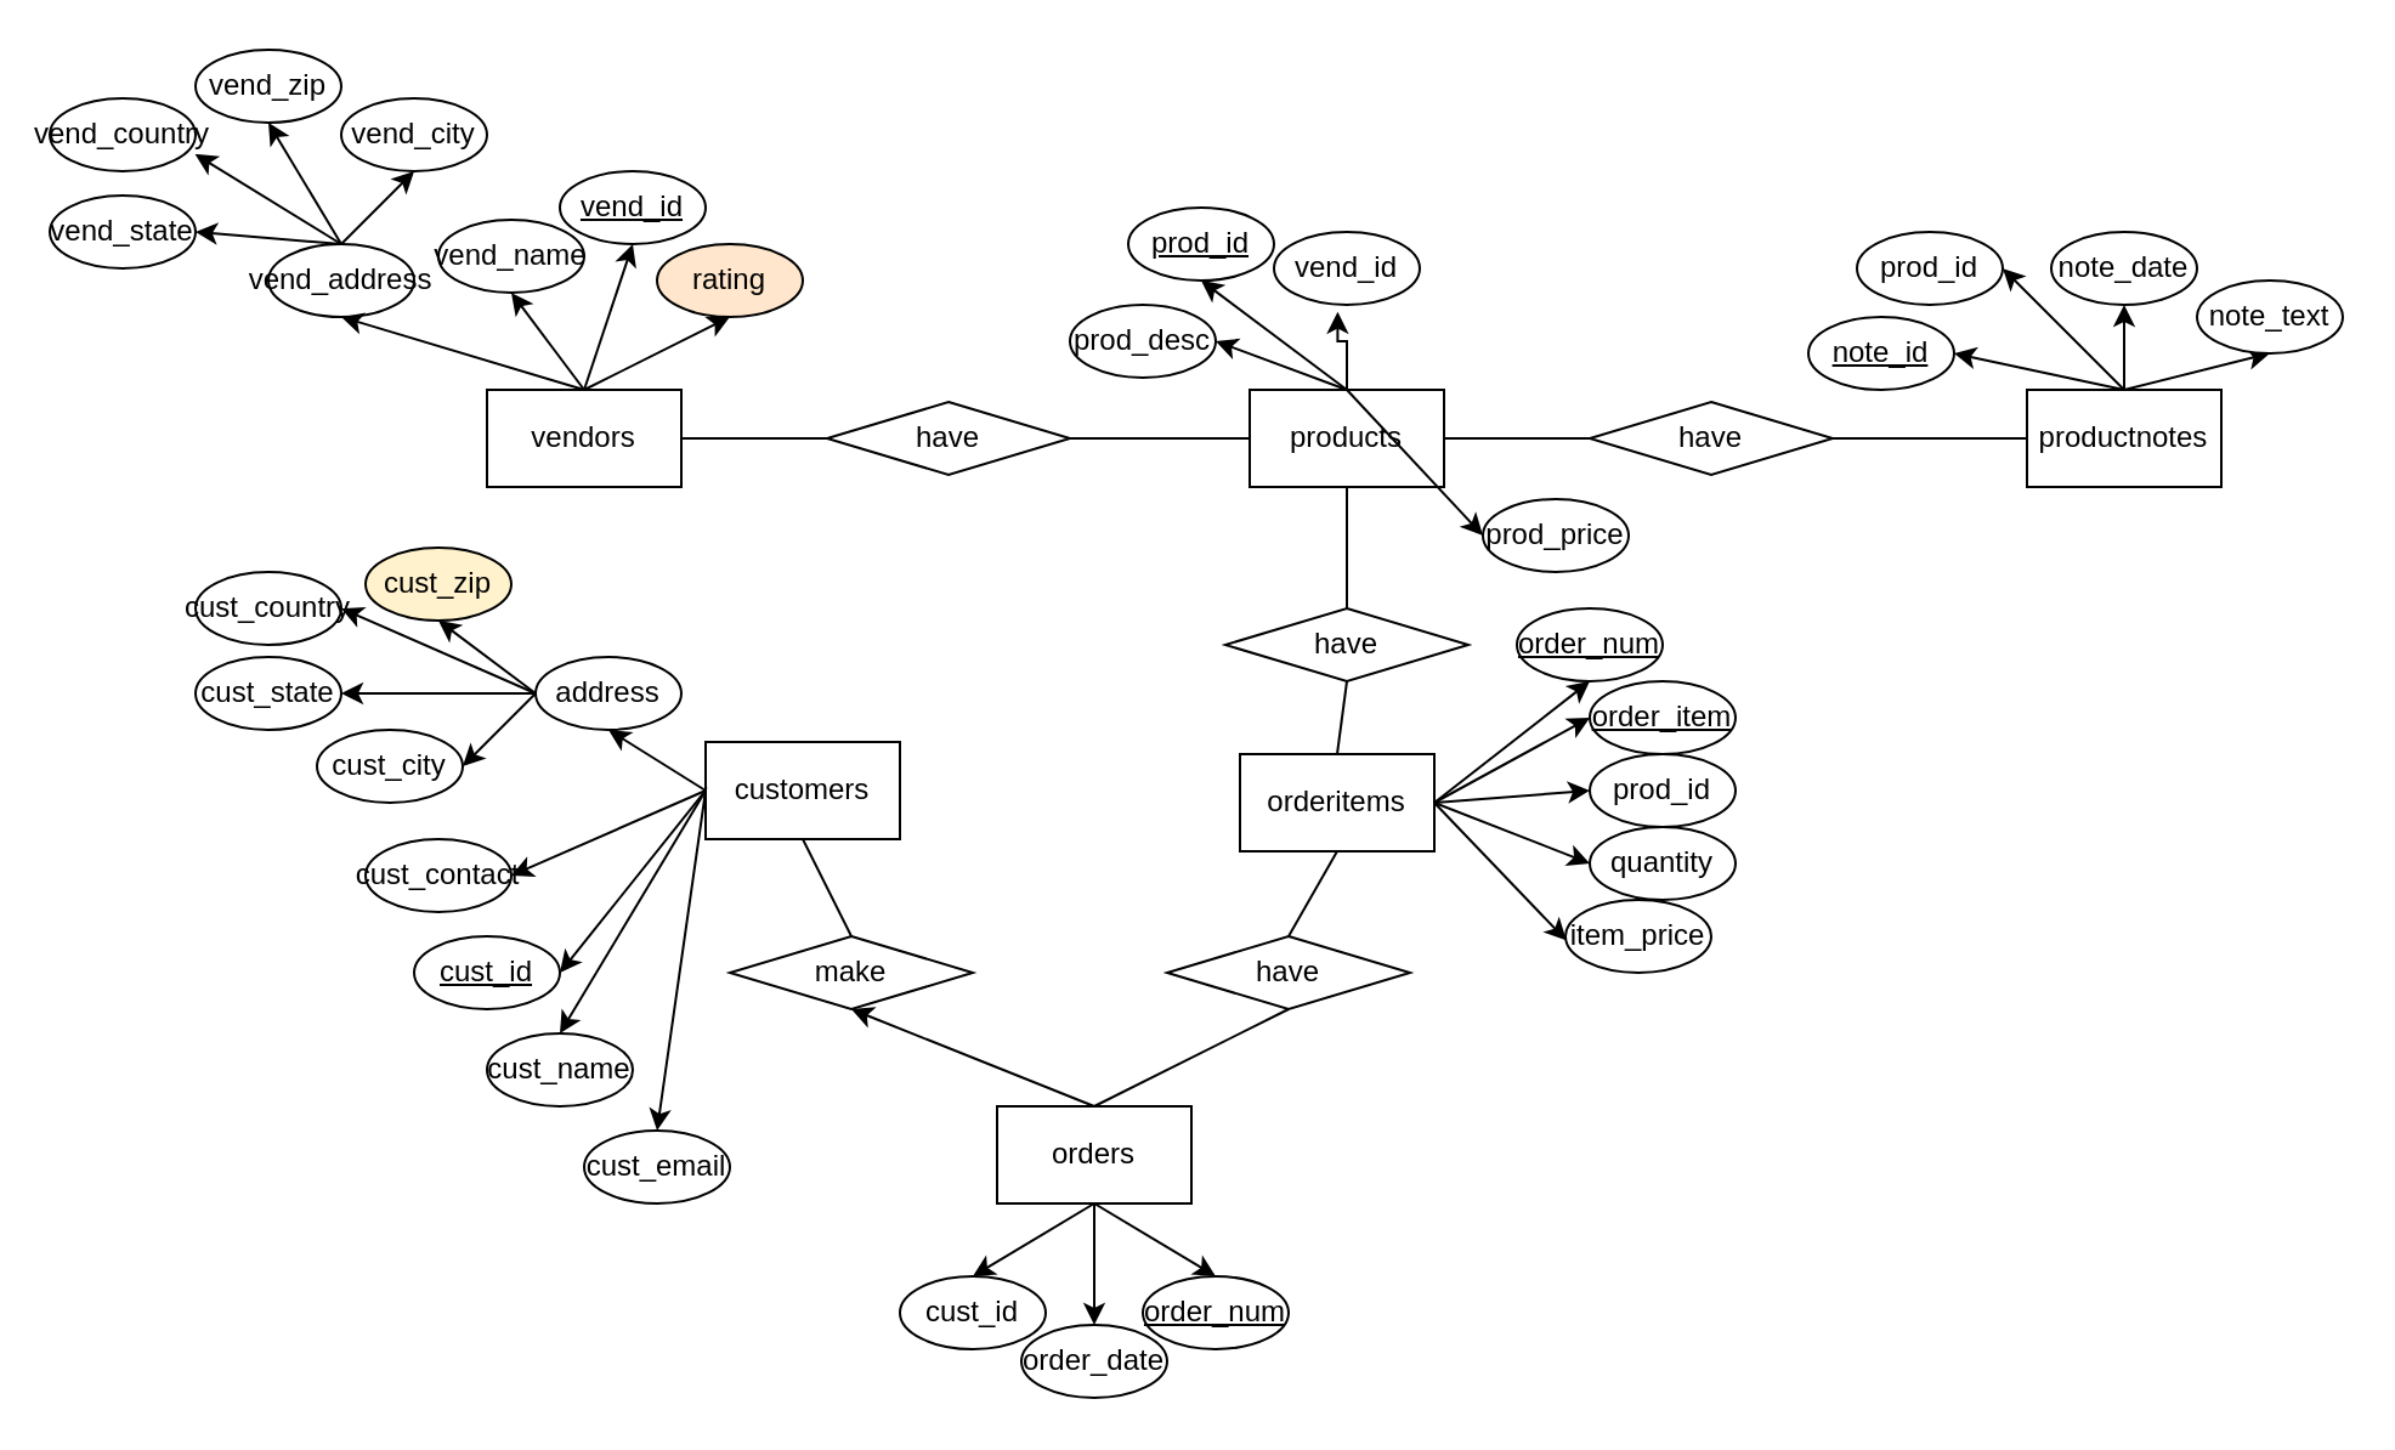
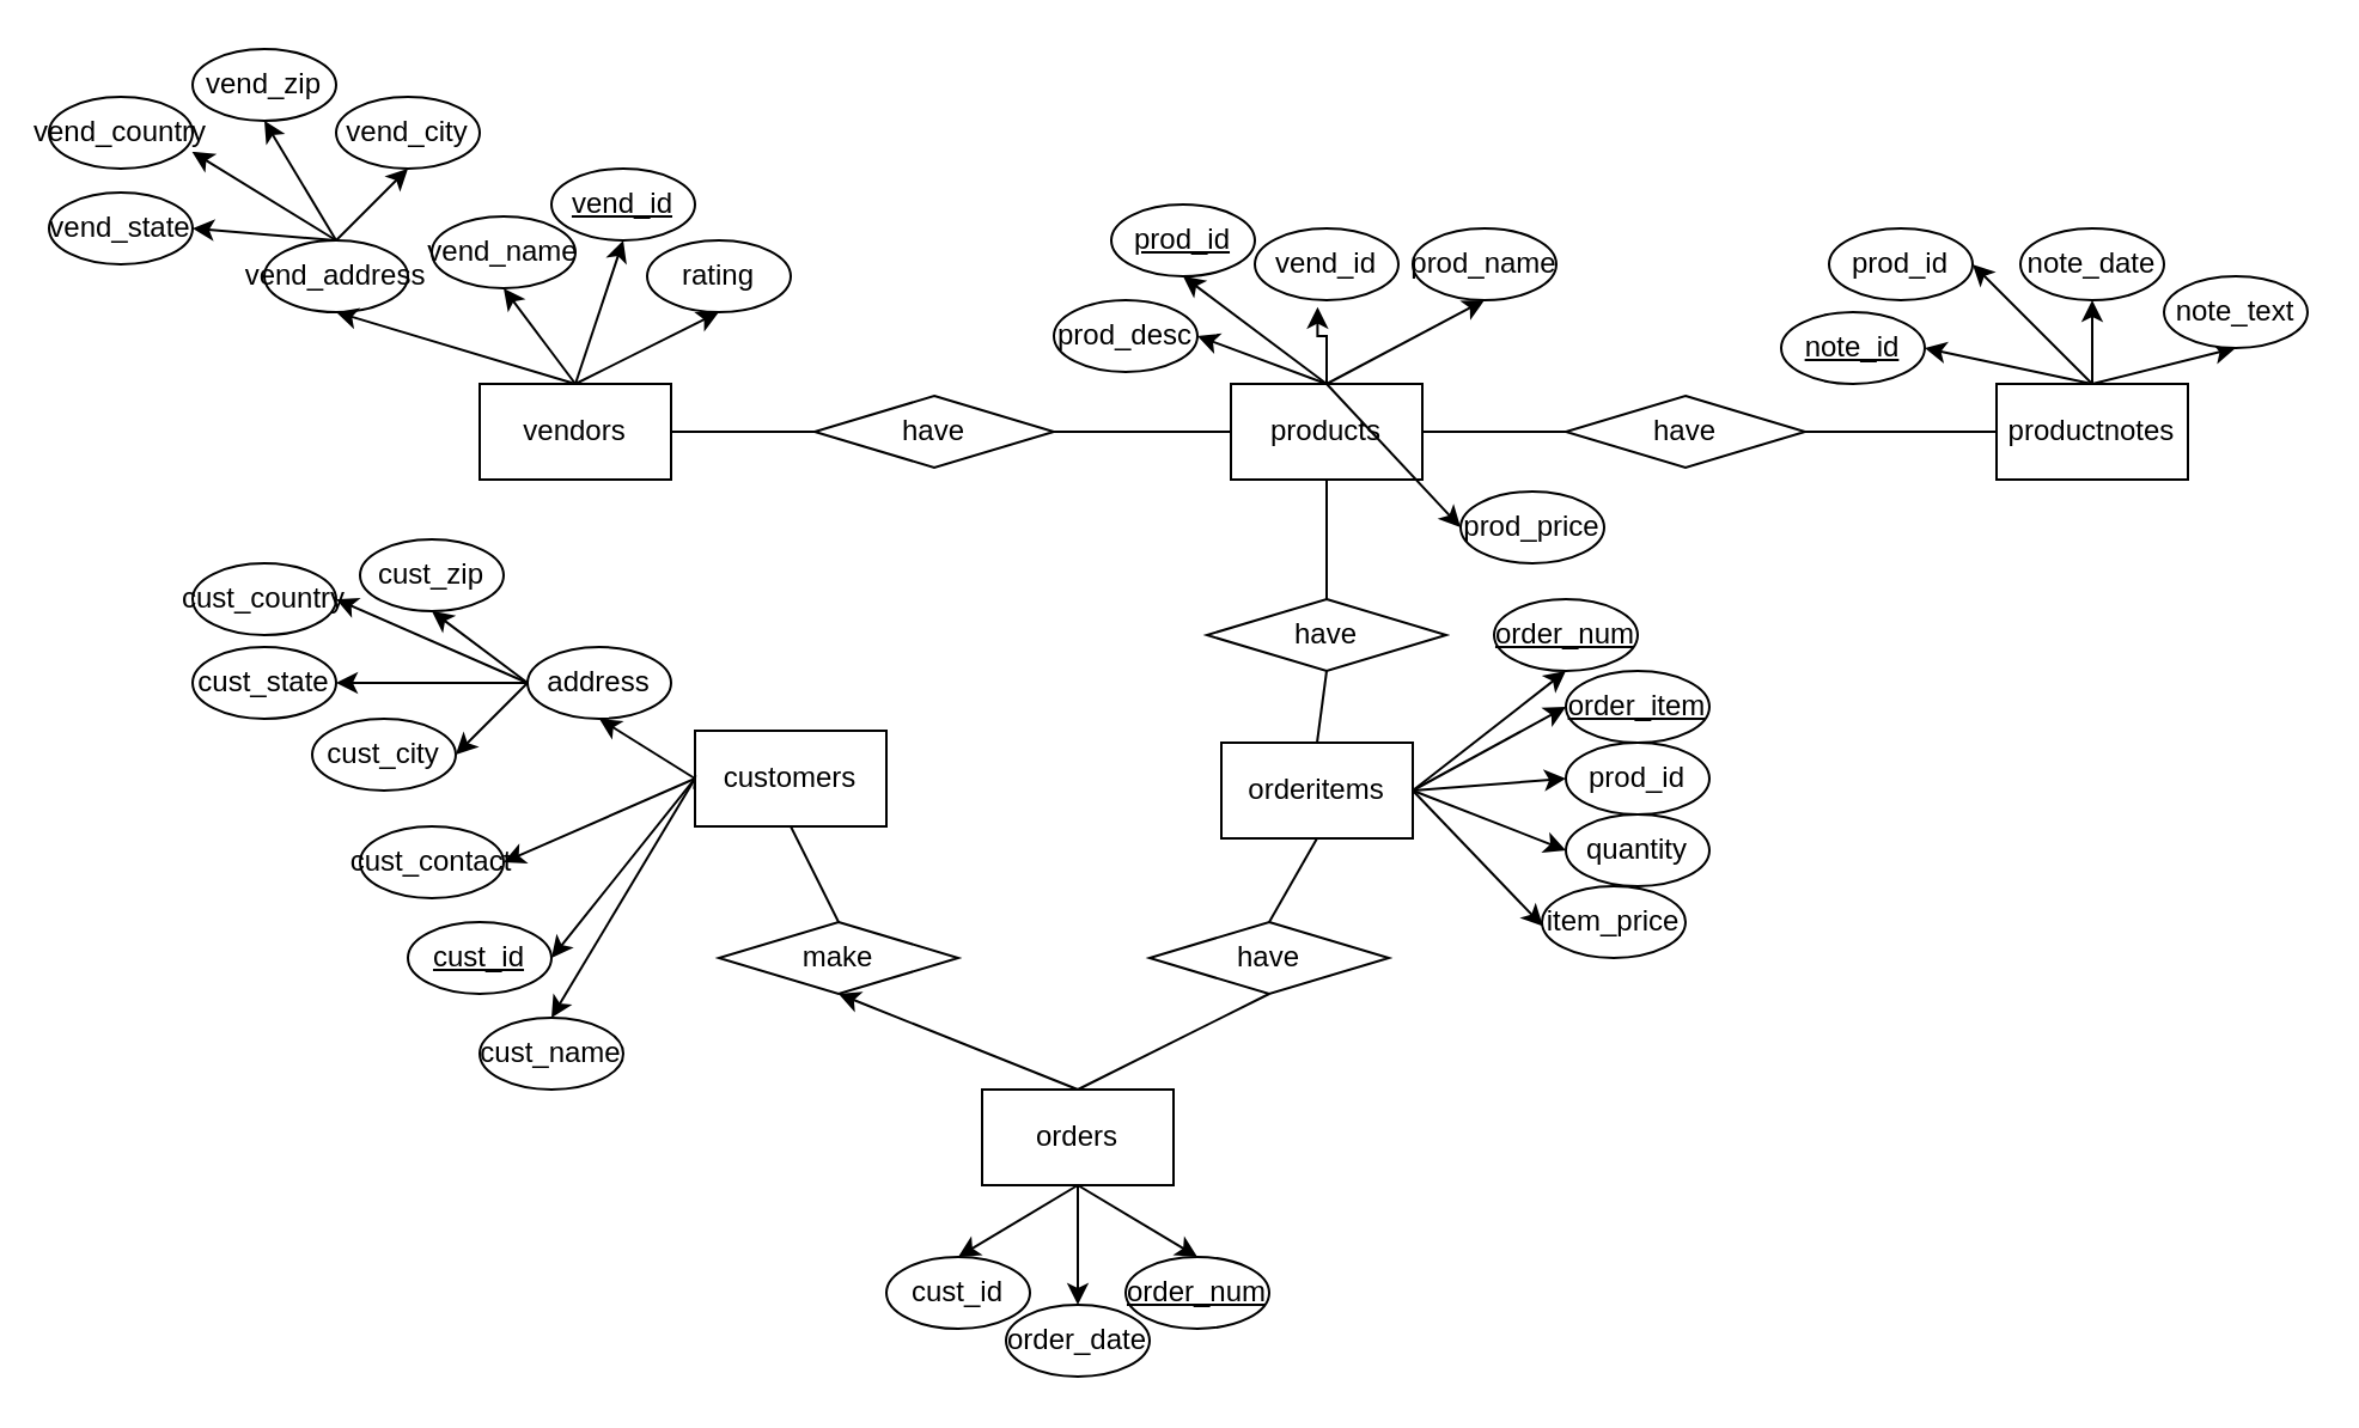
+ <mxCell id="11" value="prod_name" style="ellipse;whiteSpace=wrap;html=1;" parent="1" vertex="1"><mxGeometry x="590" y="95" width="60" height="30" as="geometry" /></mxCell>
- <mxCell id="5" value="rating" style="ellipse;whiteSpace=wrap;html=1;fillColor=#ffe6cc;" parent="1" vertex="1"><mxGeometry x="270" y="100" width="60" height="30" as="geometry" /></mxCell>
+ <mxCell id="5" value="rating" style="ellipse;whiteSpace=wrap;html=1;" parent="1" vertex="1"><mxGeometry x="270" y="100" width="60" height="30" as="geometry" /></mxCell>
+ <mxCell id="24" value="" style="endArrow=classic;html=1;rounded=0;entryX=0.5;entryY=1;entryDx=0;entryDy=0;exitX=0.5;exitY=0;exitDx=0;exitDy=0;" parent="1" source="8" target="11" edge="1"><mxGeometry width="50" height="50" relative="1" as="geometry"><mxPoint x="340" y="375" as="sourcePoint" /><mxPoint x="330" y="335" as="targetPoint" /></mxGeometry></mxCell>
- <mxCell id="35" value="cust_zip" style="ellipse;whiteSpace=wrap;html=1;fillColor=#fff2cc;" parent="1" vertex="1"><mxGeometry x="150" y="225" width="60" height="30" as="geometry" /></mxCell>
+ <mxCell id="35" value="cust_zip" style="ellipse;whiteSpace=wrap;html=1;" parent="1" vertex="1"><mxGeometry x="150" y="225" width="60" height="30" as="geometry" /></mxCell>
- <mxCell id="39" value="" style="endArrow=classic;html=1;rounded=0;entryX=0.5;entryY=0;entryDx=0;entryDy=0;exitX=0;exitY=0.75;exitDx=0;exitDy=0;" parent="1" source="12" target="37" edge="1"><mxGeometry width="50" height="50" relative="1" as="geometry"><mxPoint x="309.68" y="349.4" as="sourcePoint" /><mxPoint x="250" y="420" as="targetPoint" /><Array as="points"><mxPoint x="290" y="325" /></Array></mxGeometry></mxCell>
- <mxCell id="37" value="cust_email" style="ellipse;whiteSpace=wrap;html=1;" parent="1" vertex="1"><mxGeometry x="240" y="465" width="60" height="30" as="geometry" /></mxCell>
